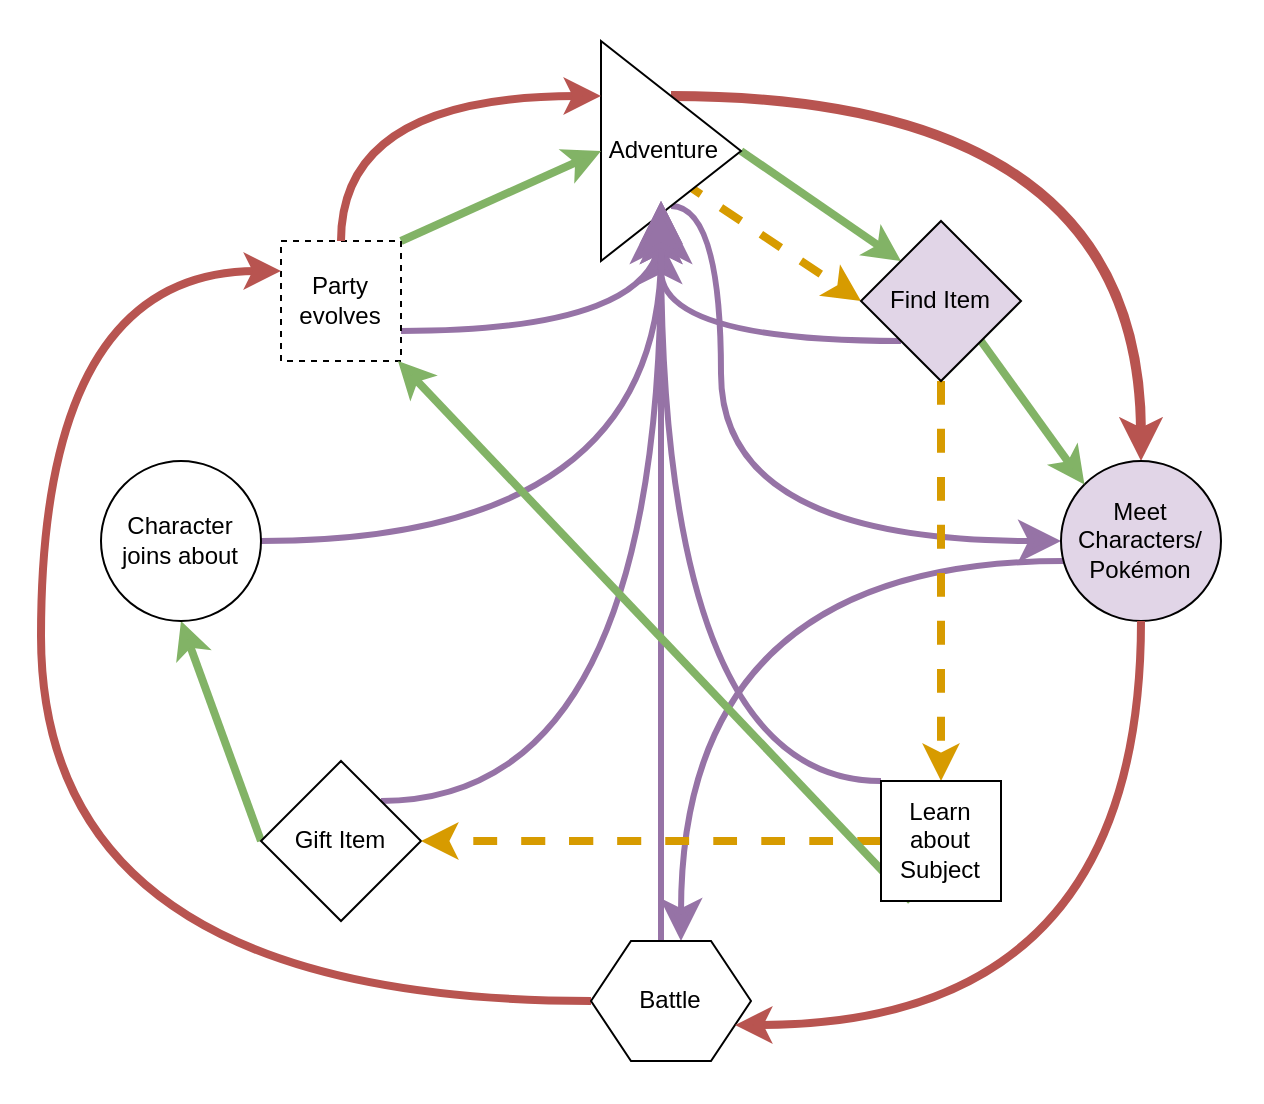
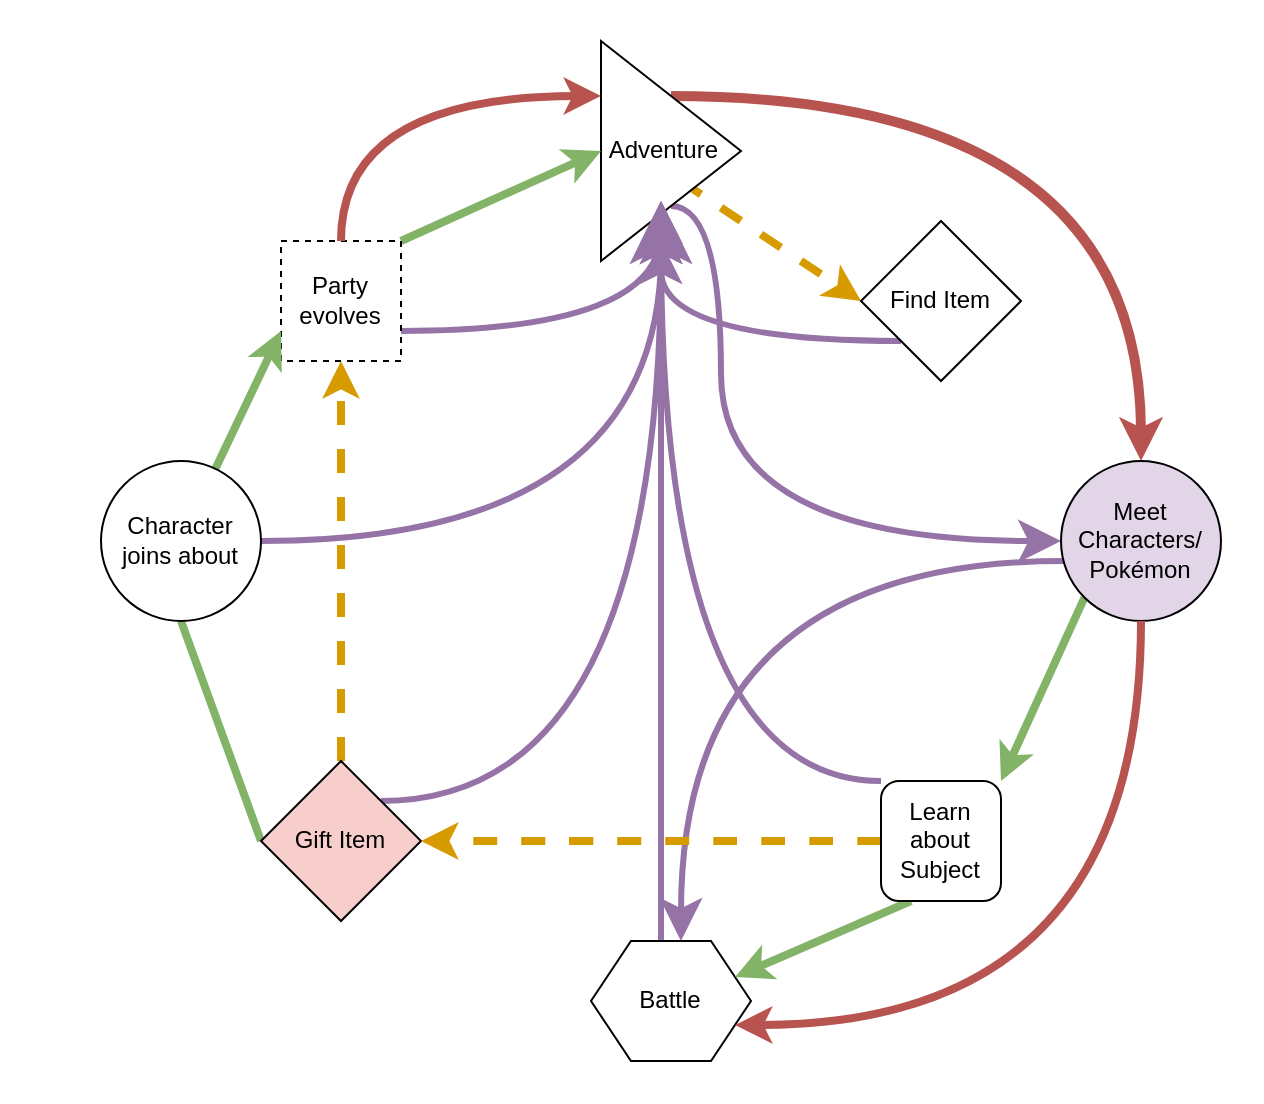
- <mxCell id="2" style="rounded=0;orthogonalLoop=1;jettySize=auto;html=1;entryX=0;entryY=0;entryDx=0;entryDy=0;exitX=1;exitY=0.5;exitDx=0;exitDy=0;strokeWidth=4;fillColor=#d5e8d4;strokeColor=#82b366;" edge="1" parent="1" source="6" target="13"><mxGeometry relative="1" as="geometry" /></mxCell>
- <mxCell id="13" value="Find Item" style="rhombus;whiteSpace=wrap;html=1;fillColor=#e1d5e7;" vertex="1" parent="1"><mxGeometry x="430" y="110" width="80" height="80" as="geometry" /></mxCell>
+ <mxCell id="13" value="Find Item" style="rhombus;whiteSpace=wrap;html=1;" vertex="1" parent="1"><mxGeometry x="430" y="110" width="80" height="80" as="geometry" /></mxCell>
- <mxCell id="10" style="orthogonalLoop=1;jettySize=auto;html=1;exitX=1;exitY=1;exitDx=0;exitDy=0;entryX=0;entryY=0;entryDx=0;entryDy=0;endArrow=classic;endFill=1;strokeWidth=4;strokeColor=#82b366;fillColor=#d5e8d4;" edge="1" parent="1" source="13" target="9"><mxGeometry relative="1" as="geometry" /></mxCell>
+ <mxCell id="14" style="orthogonalLoop=1;jettySize=auto;html=1;exitX=0.5;exitY=0;exitDx=0;exitDy=0;endArrow=classic;endFill=1;strokeColor=#d79b00;strokeWidth=4;entryX=0.5;entryY=1;entryDx=0;entryDy=0;dashed=1;fillColor=#ffe6cc;" edge="1" parent="1" source="17" target="20"><mxGeometry relative="1" as="geometry"><mxPoint x="110" y="320" as="targetPoint" /></mxGeometry></mxCell>
+ <mxCell id="25" style="orthogonalLoop=1;jettySize=auto;html=1;entryX=0;entryY=0.75;entryDx=0;entryDy=0;endArrow=classic;endFill=1;strokeColor=#82b366;strokeWidth=4;fillColor=#d5e8d4;" edge="1" parent="1" source="27" target="20"><mxGeometry relative="1" as="geometry" /></mxCell>
- <mxCell id="31" style="orthogonalLoop=1;jettySize=auto;html=1;exitX=0.25;exitY=1;exitDx=0;exitDy=0;endArrow=classic;endFill=1;strokeColor=#82b366;strokeWidth=4;fillColor=#d5e8d4;" edge="1" parent="1" source="32" target="20"><mxGeometry relative="1" as="geometry" /></mxCell>
+ <mxCell id="31" style="orthogonalLoop=1;jettySize=auto;html=1;exitX=0.25;exitY=1;exitDx=0;exitDy=0;entryX=1;entryY=0.25;entryDx=0;entryDy=0;endArrow=classic;endFill=1;strokeColor=#82b366;strokeWidth=4;fillColor=#d5e8d4;" edge="1" parent="1" source="32" target="23"><mxGeometry relative="1" as="geometry" /></mxCell>
+ <mxCell id="8" style="orthogonalLoop=1;jettySize=auto;html=1;exitX=0;exitY=1;exitDx=0;exitDy=0;entryX=1;entryY=0;entryDx=0;entryDy=0;endArrow=classic;endFill=1;strokeColor=#82b366;strokeWidth=4;fillColor=#d5e8d4;" edge="1" parent="1" source="9" target="32"><mxGeometry relative="1" as="geometry" /></mxCell>
- <mxCell id="11" style="edgeStyle=orthogonalEdgeStyle;curved=1;rounded=0;orthogonalLoop=1;jettySize=auto;html=1;endArrow=classic;endFill=1;strokeWidth=4;fillColor=#ffe6cc;strokeColor=#d79b00;dashed=1;" edge="1" parent="1" source="13" target="32"><mxGeometry relative="1" as="geometry"><Array as="points"><mxPoint x="470" y="280" /><mxPoint x="470" y="280" /></Array></mxGeometry></mxCell>
- <mxCell id="22" style="edgeStyle=orthogonalEdgeStyle;curved=1;orthogonalLoop=1;jettySize=auto;html=1;entryX=0;entryY=0.25;entryDx=0;entryDy=0;endArrow=classic;endFill=1;strokeColor=#b85450;strokeWidth=4;exitX=0;exitY=0.5;exitDx=0;exitDy=0;fillColor=#f8cecc;" edge="1" parent="1" source="23" target="20"><mxGeometry relative="1" as="geometry"><Array as="points"><mxPoint x="20" y="500" /><mxPoint x="20" y="135" /></Array></mxGeometry></mxCell>
- <mxCell id="15" style="orthogonalLoop=1;jettySize=auto;html=1;entryX=0.5;entryY=1;entryDx=0;entryDy=0;endArrow=classic;endFill=1;strokeColor=#82b366;strokeWidth=4;exitX=0;exitY=0.5;exitDx=0;exitDy=0;fillColor=#d5e8d4;" edge="1" parent="1" source="17" target="27"><mxGeometry relative="1" as="geometry" /></mxCell>
+ <mxCell id="15" style="orthogonalLoop=1;jettySize=auto;html=1;entryX=0.5;entryY=1;entryDx=0;entryDy=0;endArrow=none;endFill=1;strokeColor=#82b366;strokeWidth=4;exitX=0;exitY=0.5;exitDx=0;exitDy=0;fillColor=#d5e8d4;" edge="1" parent="1" source="17" target="27"><mxGeometry relative="1" as="geometry" /></mxCell>
- <mxCell id="17" value="Gift Item" style="rhombus;whiteSpace=wrap;html=1;" vertex="1" parent="1"><mxGeometry x="130" y="380" width="80" height="80" as="geometry" /></mxCell>
+ <mxCell id="17" value="Gift Item" style="rhombus;whiteSpace=wrap;html=1;fillColor=#f8cecc;" vertex="1" parent="1"><mxGeometry x="130" y="380" width="80" height="80" as="geometry" /></mxCell>
- <mxCell id="32" value="Learn about&lt;br&gt;Subject" style="rounded=0;whiteSpace=wrap;html=1;" vertex="1" parent="1"><mxGeometry x="440" y="390" width="60" height="60" as="geometry" /></mxCell>
+ <mxCell id="32" value="Learn about&lt;br&gt;Subject" style="whiteSpace=wrap;html=1;rounded=1;" vertex="1" parent="1"><mxGeometry x="440" y="390" width="60" height="60" as="geometry" /></mxCell>
